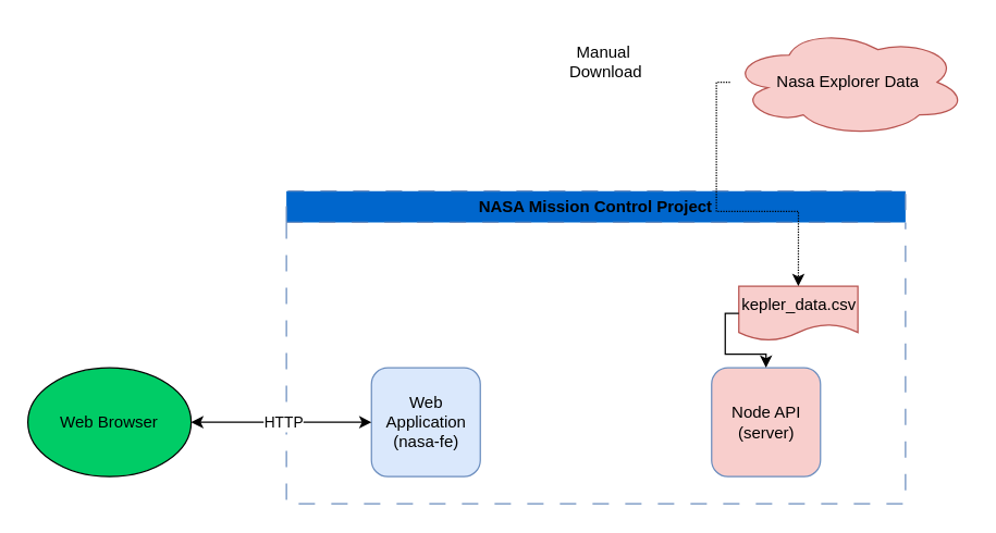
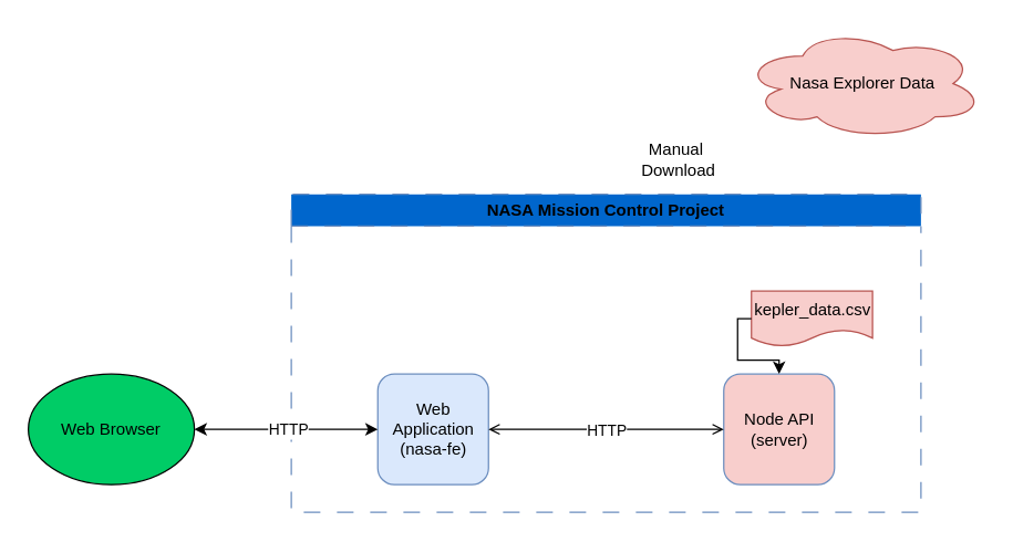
- <mxCell id="15" value="Manual&amp;nbsp; Download" style="text;html=1;strokeColor=none;fillColor=none;align=center;verticalAlign=middle;whiteSpace=wrap;rounded=0;" vertex="1" parent="1"><mxGeometry x="415" y="30" width="60" height="30" as="geometry" /></mxCell>
+ <mxCell id="15" value="Manual&amp;nbsp; Download" style="text;html=1;strokeColor=none;fillColor=none;align=center;verticalAlign=middle;whiteSpace=wrap;rounded=0;" vertex="1" parent="1"><mxGeometry x="460" y="100" width="60" height="30" as="geometry" /></mxCell>
- <mxCell id="14" value="" style="endArrow=classic;html=1;rounded=0;entryX=0.5;entryY=0;entryDx=0;entryDy=0;exitX=0;exitY=0.5;exitDx=0;exitDy=0;edgeStyle=orthogonalEdgeStyle;dashed=1;dashPattern=1 1;" edge="1" parent="1" source="13" target="7"><mxGeometry width="50" height="50" relative="1" as="geometry"><mxPoint x="520" y="50" as="sourcePoint" /><mxPoint x="470" y="100" as="targetPoint" /></mxGeometry></mxCell>
+ <mxCell id="5" value="" style="endArrow=open;html=1;rounded=0;edgeStyle=orthogonalEdgeStyle;entryX=0;entryY=0.5;entryDx=0;entryDy=0;exitX=1;exitY=0.5;exitDx=0;exitDy=0;endFill=0;startArrow=open;startFill=0;" parent="2" source="4" target="3" edge="1"><mxGeometry relative="1" as="geometry"><mxPoint x="262.5" y="170" as="sourcePoint" /><mxPoint x="362.5" y="170" as="targetPoint" /></mxGeometry></mxCell>
+ <mxCell id="6" value="HTTP" style="edgeLabel;resizable=0;html=1;align=center;verticalAlign=middle;" parent="5" connectable="0" vertex="1"><mxGeometry relative="1" as="geometry"><mxPoint as="offset" /></mxGeometry></mxCell>
